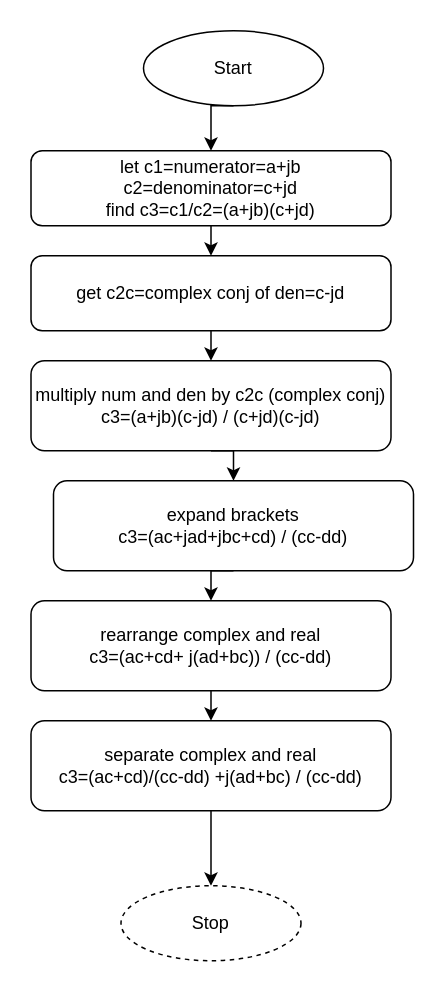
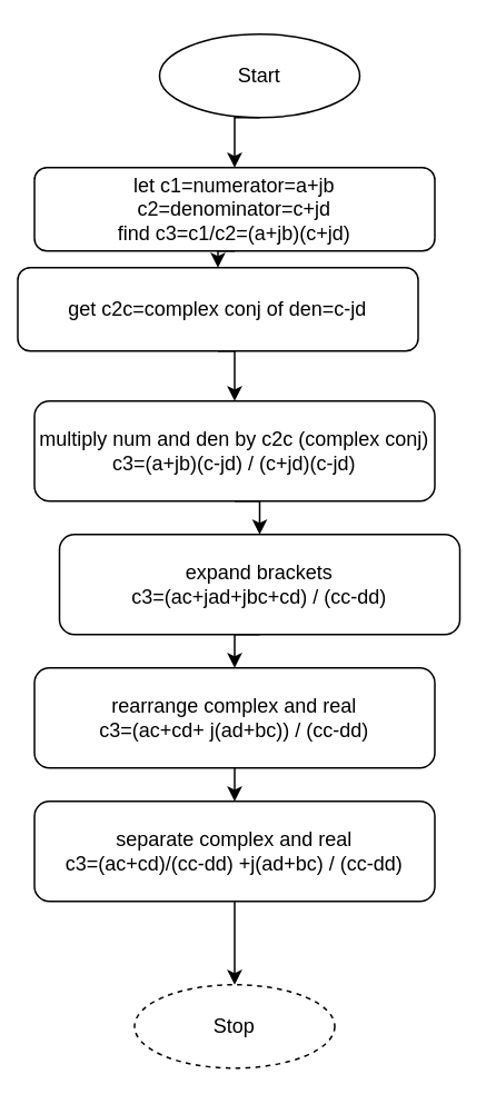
- <mxCell id="7" value="get c2c=complex conj of den=c-jd" style="rounded=1;whiteSpace=wrap;html=1;" parent="1" vertex="1"><mxGeometry x="20" y="170" width="240" height="50" as="geometry" /></mxCell>
+ <mxCell id="7" value="get c2c=complex conj of den=c-jd" style="rounded=1;whiteSpace=wrap;html=1;" parent="1" vertex="1"><mxGeometry x="10" y="160" width="240" height="50" as="geometry" /></mxCell>
